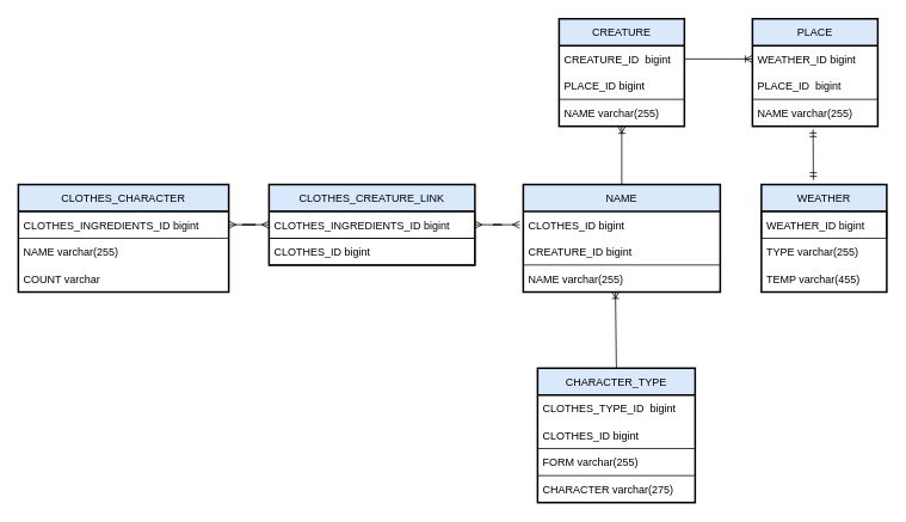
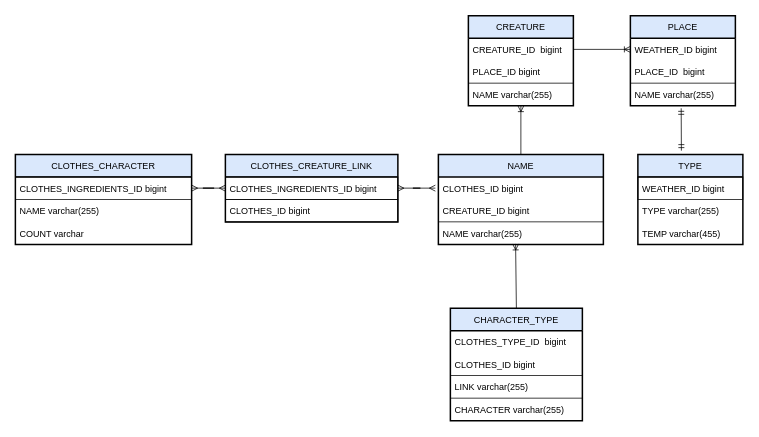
- <mxCell id="6" value="WEATHER" style="swimlane;fontStyle=0;childLayout=stackLayout;horizontal=1;startSize=30;horizontalStack=0;resizeParent=1;resizeParentMax=0;resizeLast=0;collapsible=1;marginBottom=0;fillColor=#dae8fc;strokeColor=#000000;strokeWidth=2;" parent="1" vertex="1"><mxGeometry x="850" y="205" width="140" height="120" as="geometry" /></mxCell>
+ <mxCell id="6" value="TYPE" style="swimlane;fontStyle=0;childLayout=stackLayout;horizontal=1;startSize=30;horizontalStack=0;resizeParent=1;resizeParentMax=0;resizeLast=0;collapsible=1;marginBottom=0;fillColor=#dae8fc;strokeColor=#000000;strokeWidth=2;" parent="1" vertex="1"><mxGeometry x="850" y="205" width="140" height="120" as="geometry" /></mxCell>
- <mxCell id="21" value="FORM varchar(255)" style="text;strokeColor=default;fillColor=none;align=left;verticalAlign=middle;spacingLeft=4;spacingRight=4;overflow=hidden;points=[[0,0.5],[1,0.5]];portConstraint=eastwest;rotatable=0;perimeterSpacing=4;strokeWidth=1;rounded=0;" parent="18" vertex="1"><mxGeometry y="90" width="176" height="30" as="geometry" /></mxCell>
+ <mxCell id="21" value="LINK varchar(255)" style="text;strokeColor=default;fillColor=none;align=left;verticalAlign=middle;spacingLeft=4;spacingRight=4;overflow=hidden;points=[[0,0.5],[1,0.5]];portConstraint=eastwest;rotatable=0;perimeterSpacing=4;strokeWidth=1;rounded=0;" parent="18" vertex="1"><mxGeometry y="90" width="176" height="30" as="geometry" /></mxCell>
- <mxCell id="22" value="CHARACTER varchar(275)" style="text;strokeColor=none;fillColor=none;align=left;verticalAlign=middle;spacingLeft=4;spacingRight=4;overflow=hidden;points=[[0,0.5],[1,0.5]];portConstraint=eastwest;rotatable=0;" parent="18" vertex="1"><mxGeometry y="120" width="176" height="30" as="geometry" /></mxCell>
+ <mxCell id="22" value="CHARACTER varchar(255)" style="text;strokeColor=none;fillColor=none;align=left;verticalAlign=middle;spacingLeft=4;spacingRight=4;overflow=hidden;points=[[0,0.5],[1,0.5]];portConstraint=eastwest;rotatable=0;" parent="18" vertex="1"><mxGeometry y="120" width="176" height="30" as="geometry" /></mxCell>
